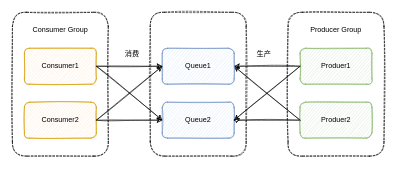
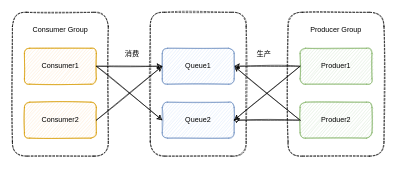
- <mxCell id="6" value="" style="edgeStyle=orthogonalEdgeStyle;rounded=0;orthogonalLoop=1;jettySize=auto;html=1;sketch=1;" edge="1" parent="1" source="7" target="8"><mxGeometry relative="1" as="geometry" /></mxCell>
